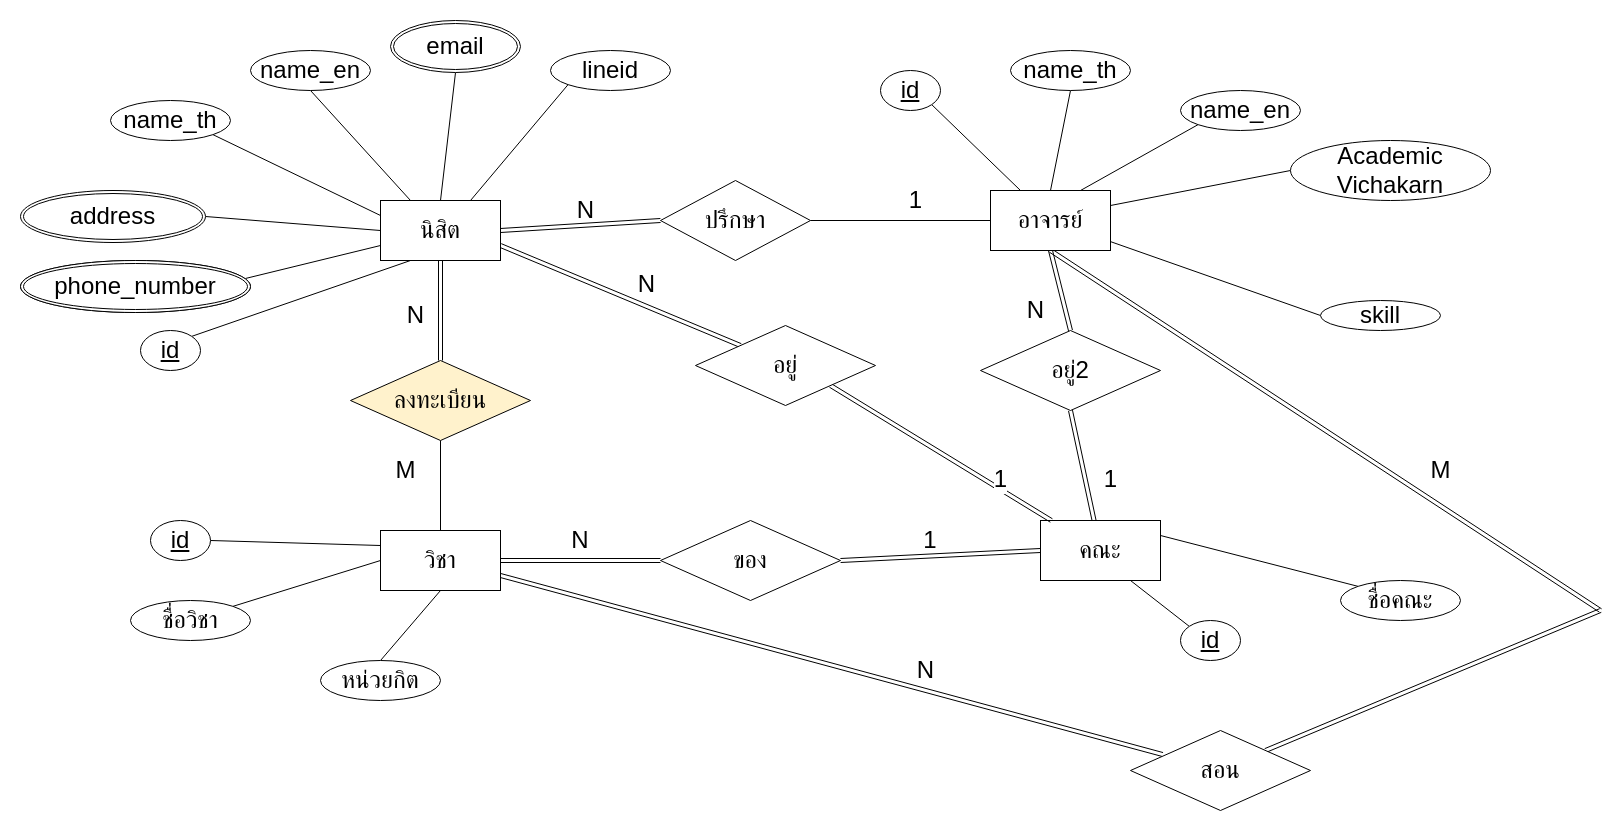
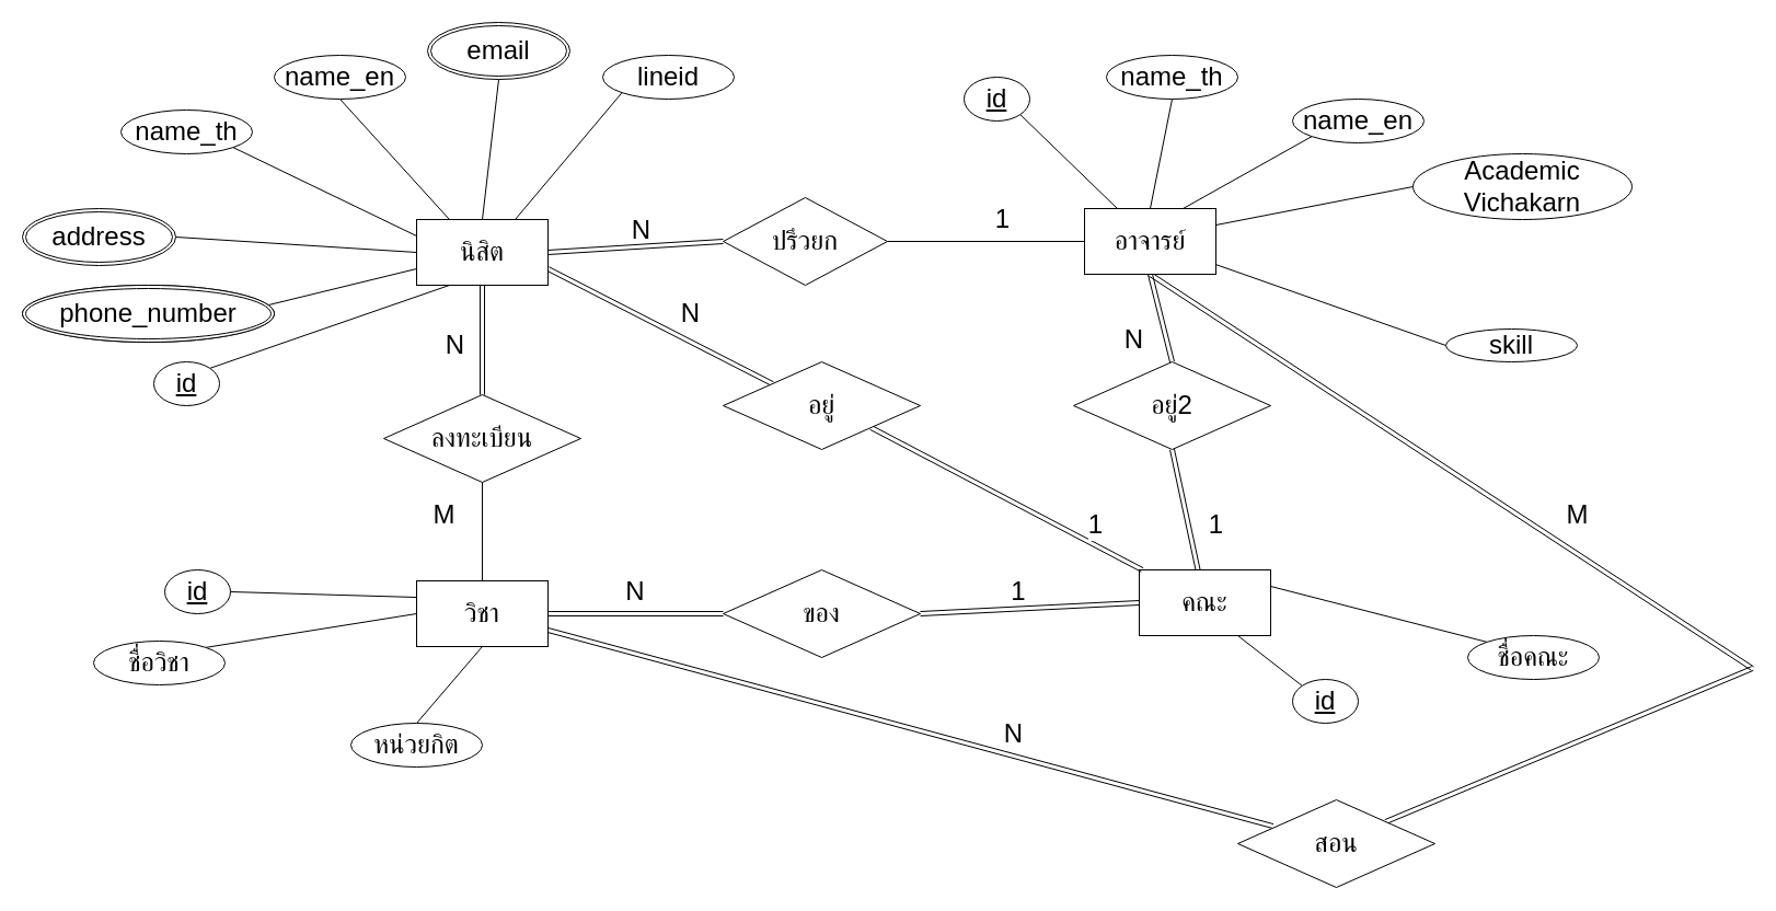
- <mxCell id="28" value="&lt;span style=&quot;font-size: 24px&quot;&gt;address&lt;/span&gt;" style="ellipse;shape=doubleEllipse;margin=3;whiteSpace=wrap;html=1;align=center;" vertex="1" parent="1"><mxGeometry x="20" y="190" width="185" height="52" as="geometry" /></mxCell>
+ <mxCell id="28" value="&lt;span style=&quot;font-size: 24px&quot;&gt;address&lt;/span&gt;" style="ellipse;shape=doubleEllipse;margin=3;whiteSpace=wrap;html=1;align=center;" vertex="1" parent="1"><mxGeometry x="20" y="190" width="140" height="52" as="geometry" /></mxCell>
- <mxCell id="42" value="&lt;font style=&quot;font-size: 24px&quot;&gt;ปรึกษา&lt;/font&gt;" style="rhombus;whiteSpace=wrap;html=1;" vertex="1" parent="1"><mxGeometry x="660" y="180" width="150" height="80" as="geometry" /></mxCell>
+ <mxCell id="42" value="&lt;font style=&quot;font-size: 24px&quot;&gt;ปรึวยก&lt;/font&gt;" style="rhombus;whiteSpace=wrap;html=1;" vertex="1" parent="1"><mxGeometry x="660" y="180" width="150" height="80" as="geometry" /></mxCell>
- <mxCell id="57" value="&lt;span style=&quot;font-size: 24px&quot;&gt;อยู่&lt;/span&gt;" style="rhombus;whiteSpace=wrap;html=1;" vertex="1" parent="1"><mxGeometry x="695" y="325" width="180" height="80" as="geometry" /></mxCell>
+ <mxCell id="57" value="&lt;span style=&quot;font-size: 24px&quot;&gt;อยู่&lt;/span&gt;" style="rhombus;whiteSpace=wrap;html=1;" vertex="1" parent="1"><mxGeometry x="660" y="330" width="180" height="80" as="geometry" /></mxCell>
- <mxCell id="53" value="&lt;span style=&quot;font-size: 24px&quot;&gt;ลงทะเบียน&lt;/span&gt;" style="rhombus;whiteSpace=wrap;html=1;fillColor=#fff2cc;" vertex="1" parent="1"><mxGeometry x="350" y="360" width="180" height="80" as="geometry" /></mxCell>
+ <mxCell id="53" value="&lt;span style=&quot;font-size: 24px&quot;&gt;ลงทะเบียน&lt;/span&gt;" style="rhombus;whiteSpace=wrap;html=1;" vertex="1" parent="1"><mxGeometry x="350" y="360" width="180" height="80" as="geometry" /></mxCell>
- <mxCell id="38" value="&lt;span style=&quot;font-size: 24px&quot;&gt;ชื่อวิชา&lt;/span&gt;" style="ellipse;whiteSpace=wrap;html=1;" vertex="1" parent="1"><mxGeometry x="130" y="600" width="120" height="40" as="geometry" /></mxCell>
+ <mxCell id="38" value="&lt;span style=&quot;font-size: 24px&quot;&gt;ชื่อวิชา&lt;/span&gt;" style="ellipse;whiteSpace=wrap;html=1;" vertex="1" parent="1"><mxGeometry x="85" y="585" width="120" height="40" as="geometry" /></mxCell>
